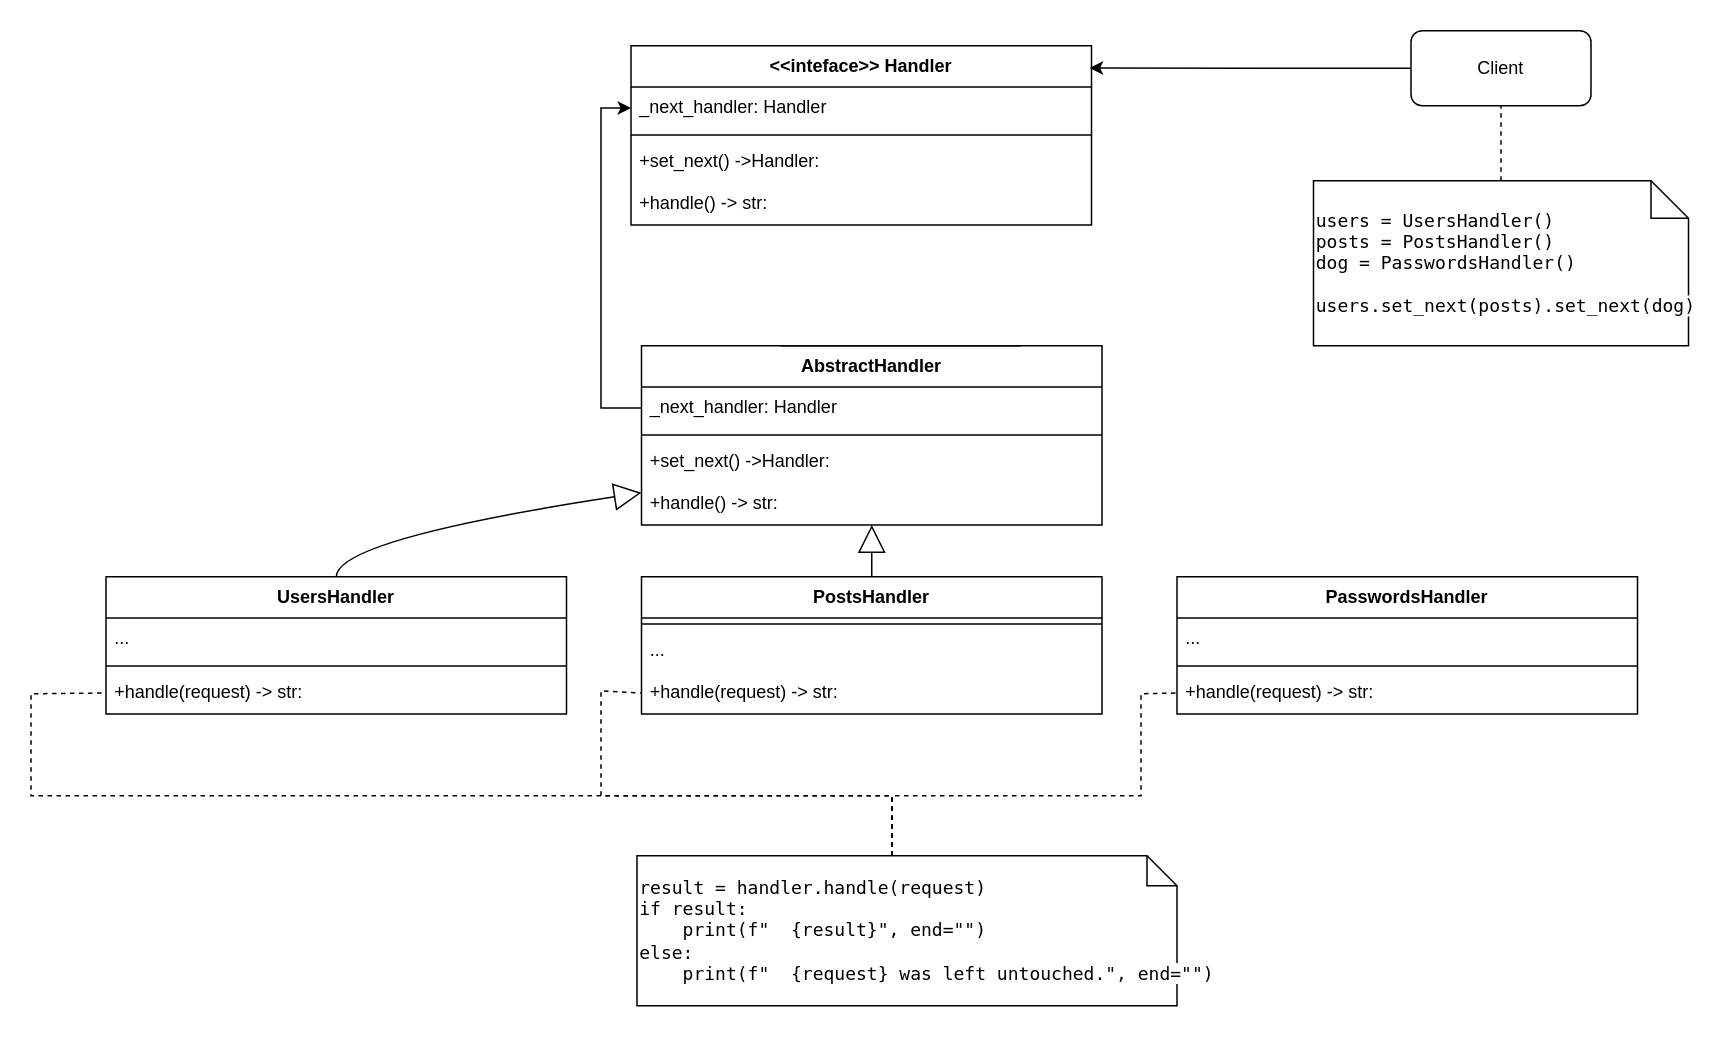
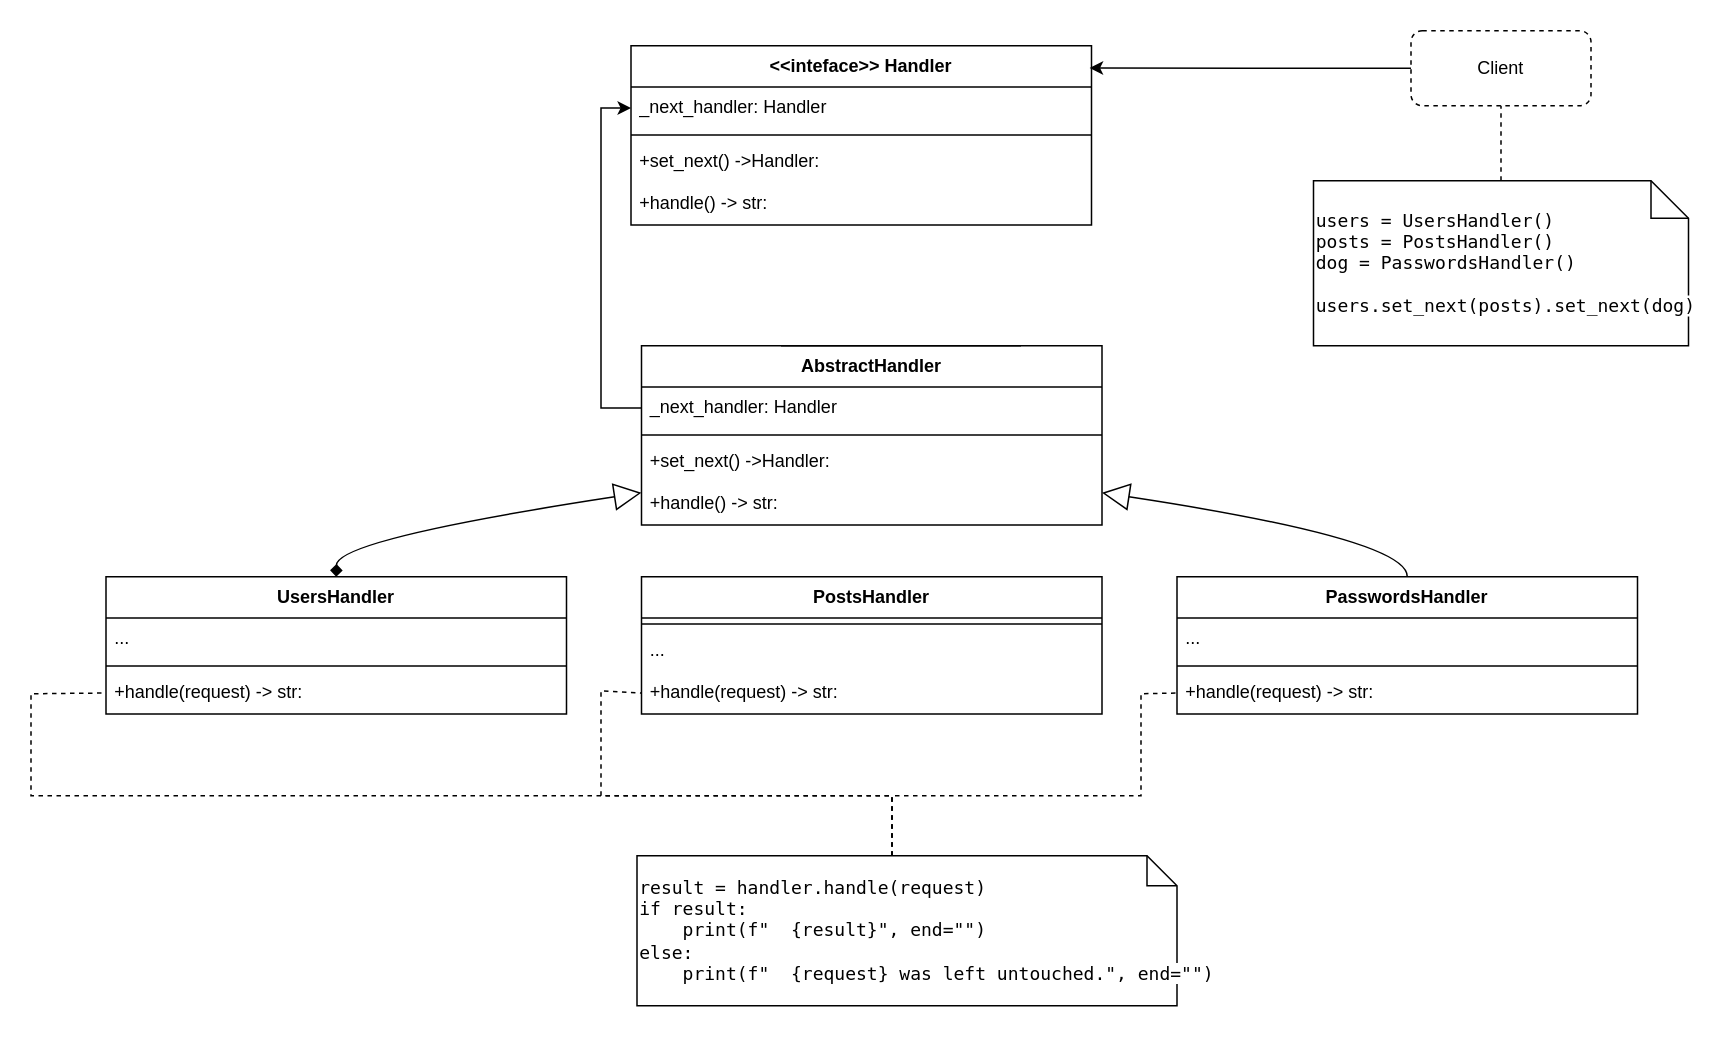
- <mxCell id="28" value="Client" style="rounded=1;whiteSpace=wrap;html=1;" vertex="1" parent="1"><mxGeometry x="940" y="20" width="120" height="50" as="geometry" /></mxCell>
+ <mxCell id="28" value="Client" style="rounded=1;whiteSpace=wrap;html=1;dashed=1;" vertex="1" parent="1"><mxGeometry x="940" y="20" width="120" height="50" as="geometry" /></mxCell>
+ <mxCell id="21" value="" style="curved=1;startArrow=block;startSize=16;startFill=0;endArrow=none;exitX=1.0;exitY=0.82;entryX=0.5;entryY=0.003;" parent="1" source="2" target="15" edge="1"><mxGeometry relative="1" as="geometry"><Array as="points"><mxPoint x="938" y="359" /></Array></mxGeometry></mxCell>
- <mxCell id="19" value="" style="curved=1;startArrow=block;startSize=16;startFill=0;endArrow=none;exitX=0.0;exitY=0.82;entryX=0.5;entryY=0.003;" parent="1" source="2" target="7" edge="1"><mxGeometry relative="1" as="geometry"><Array as="points"><mxPoint x="224" y="359" /></Array></mxGeometry></mxCell>
+ <mxCell id="19" value="" style="curved=1;startArrow=block;startSize=16;startFill=0;endArrow=diamond;exitX=0.0;exitY=0.82;entryX=0.5;entryY=0.003;" parent="1" source="2" target="7" edge="1"><mxGeometry relative="1" as="geometry"><Array as="points"><mxPoint x="224" y="359" /></Array></mxGeometry></mxCell>
- <mxCell id="20" value="" style="curved=1;startArrow=block;startSize=16;startFill=0;endArrow=none;exitX=0.5;exitY=1.003;entryX=0.5;entryY=0.003;" parent="1" source="2" target="11" edge="1"><mxGeometry relative="1" as="geometry"><Array as="points" /></mxGeometry></mxCell>
